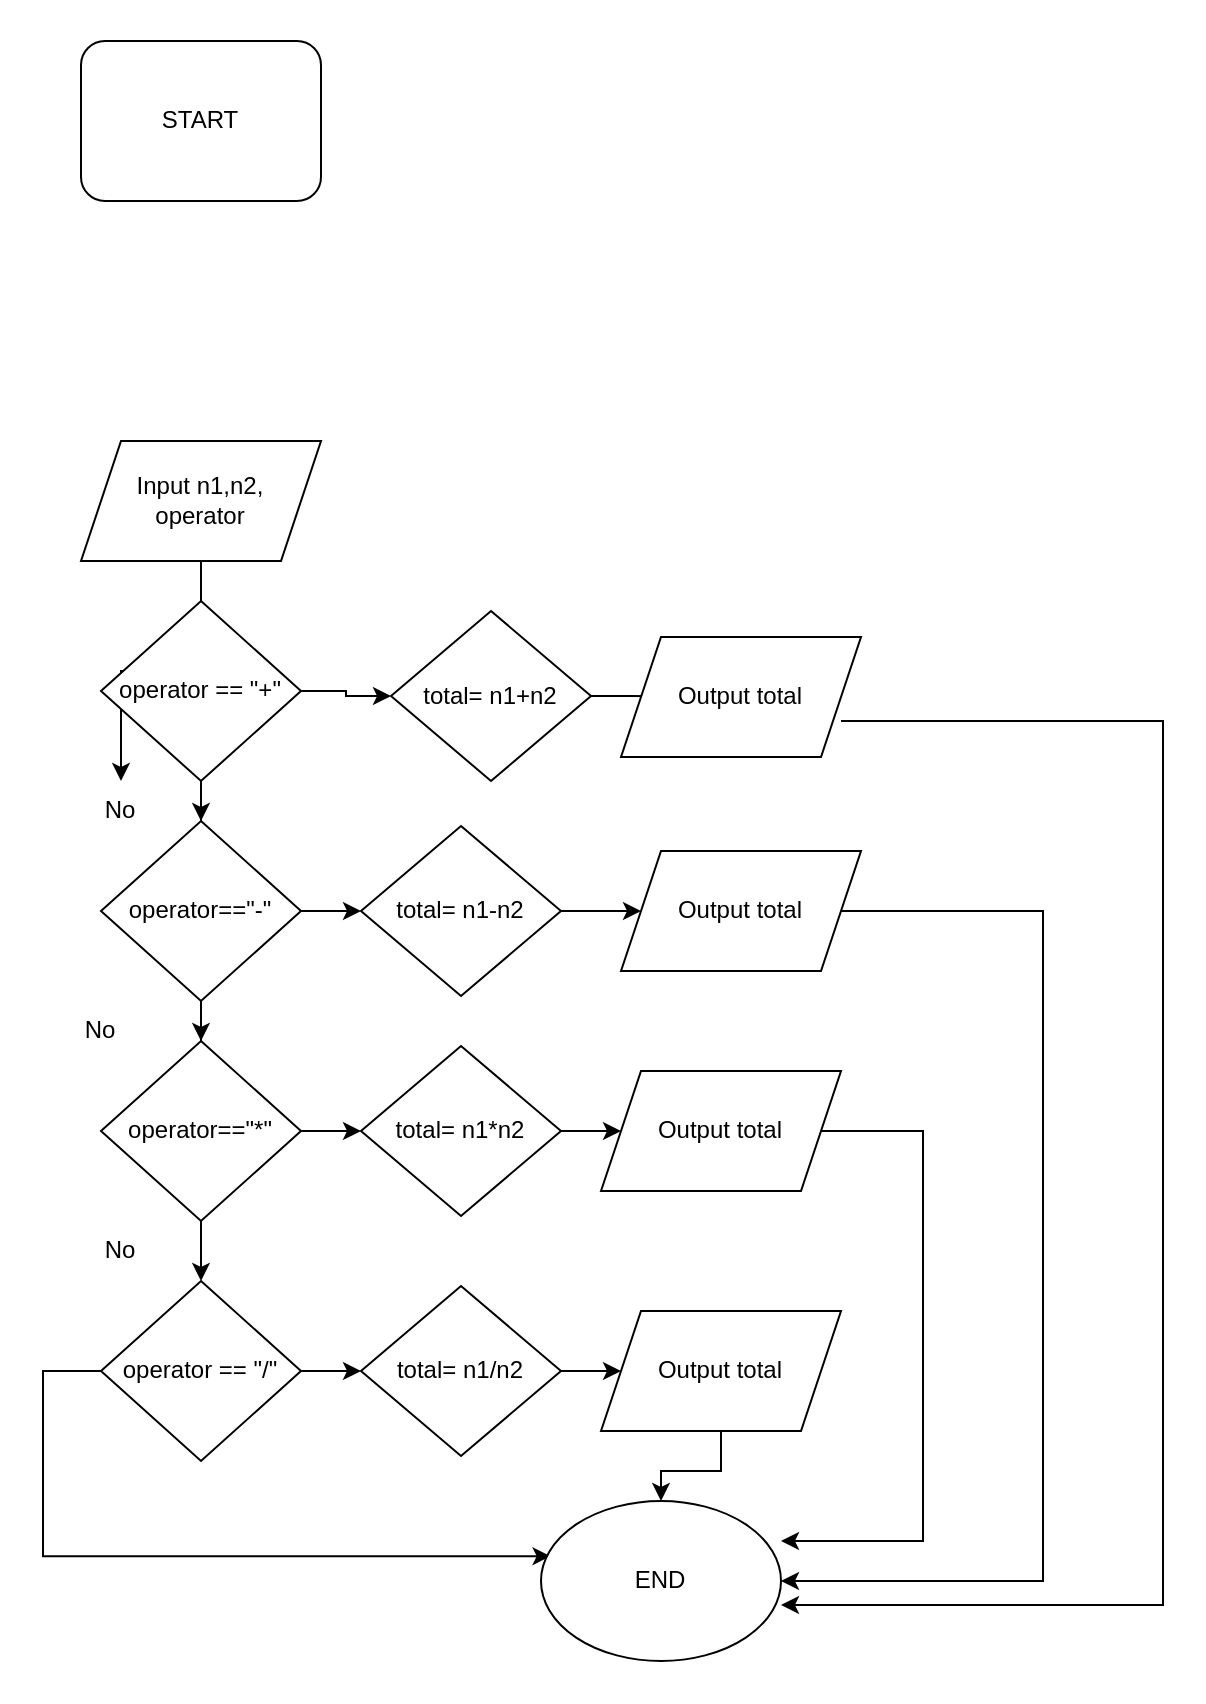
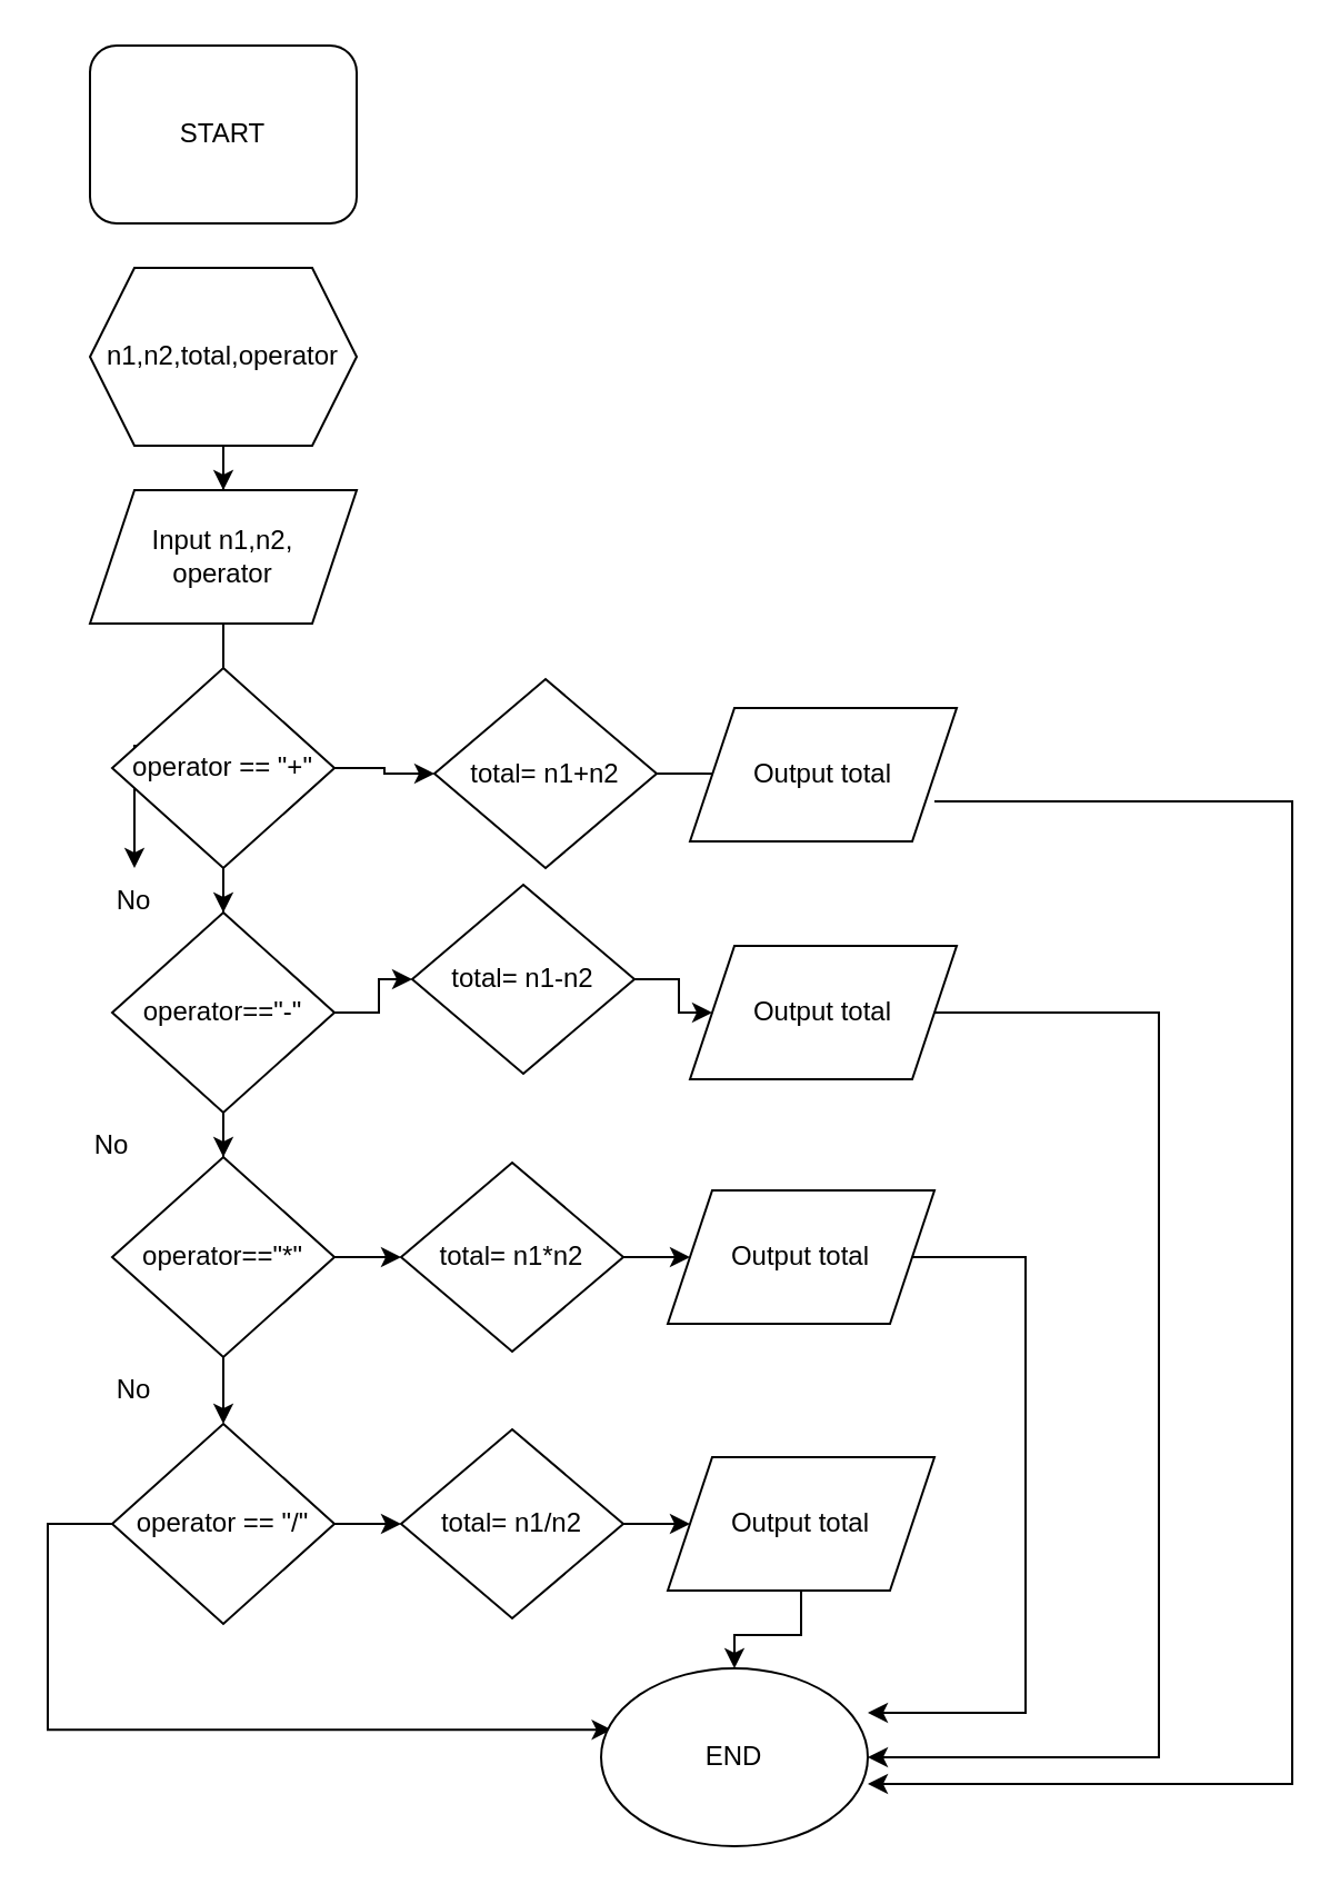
+ <mxCell id="4" value="n1,n2,total,operator" style="shape=hexagon;perimeter=hexagonPerimeter2;whiteSpace=wrap;html=1;fixedSize=1;" vertex="1" parent="1"><mxGeometry x="40" y="120" width="120" height="80" as="geometry" /></mxCell>
+ <mxCell id="3" value="" style="edgeStyle=orthogonalEdgeStyle;rounded=0;orthogonalLoop=1;jettySize=auto;html=1;" edge="1" parent="1" source="4" target="6"><mxGeometry relative="1" as="geometry" /></mxCell>
- <mxCell id="26" value="total= n1-n2" style="rhombus;whiteSpace=wrap;html=1;" vertex="1" parent="1"><mxGeometry x="180" y="412.5" width="100" height="85" as="geometry" /></mxCell>
+ <mxCell id="26" value="total= n1-n2" style="rhombus;whiteSpace=wrap;html=1;" vertex="1" parent="1"><mxGeometry x="185" y="397.5" width="100" height="85" as="geometry" /></mxCell>
